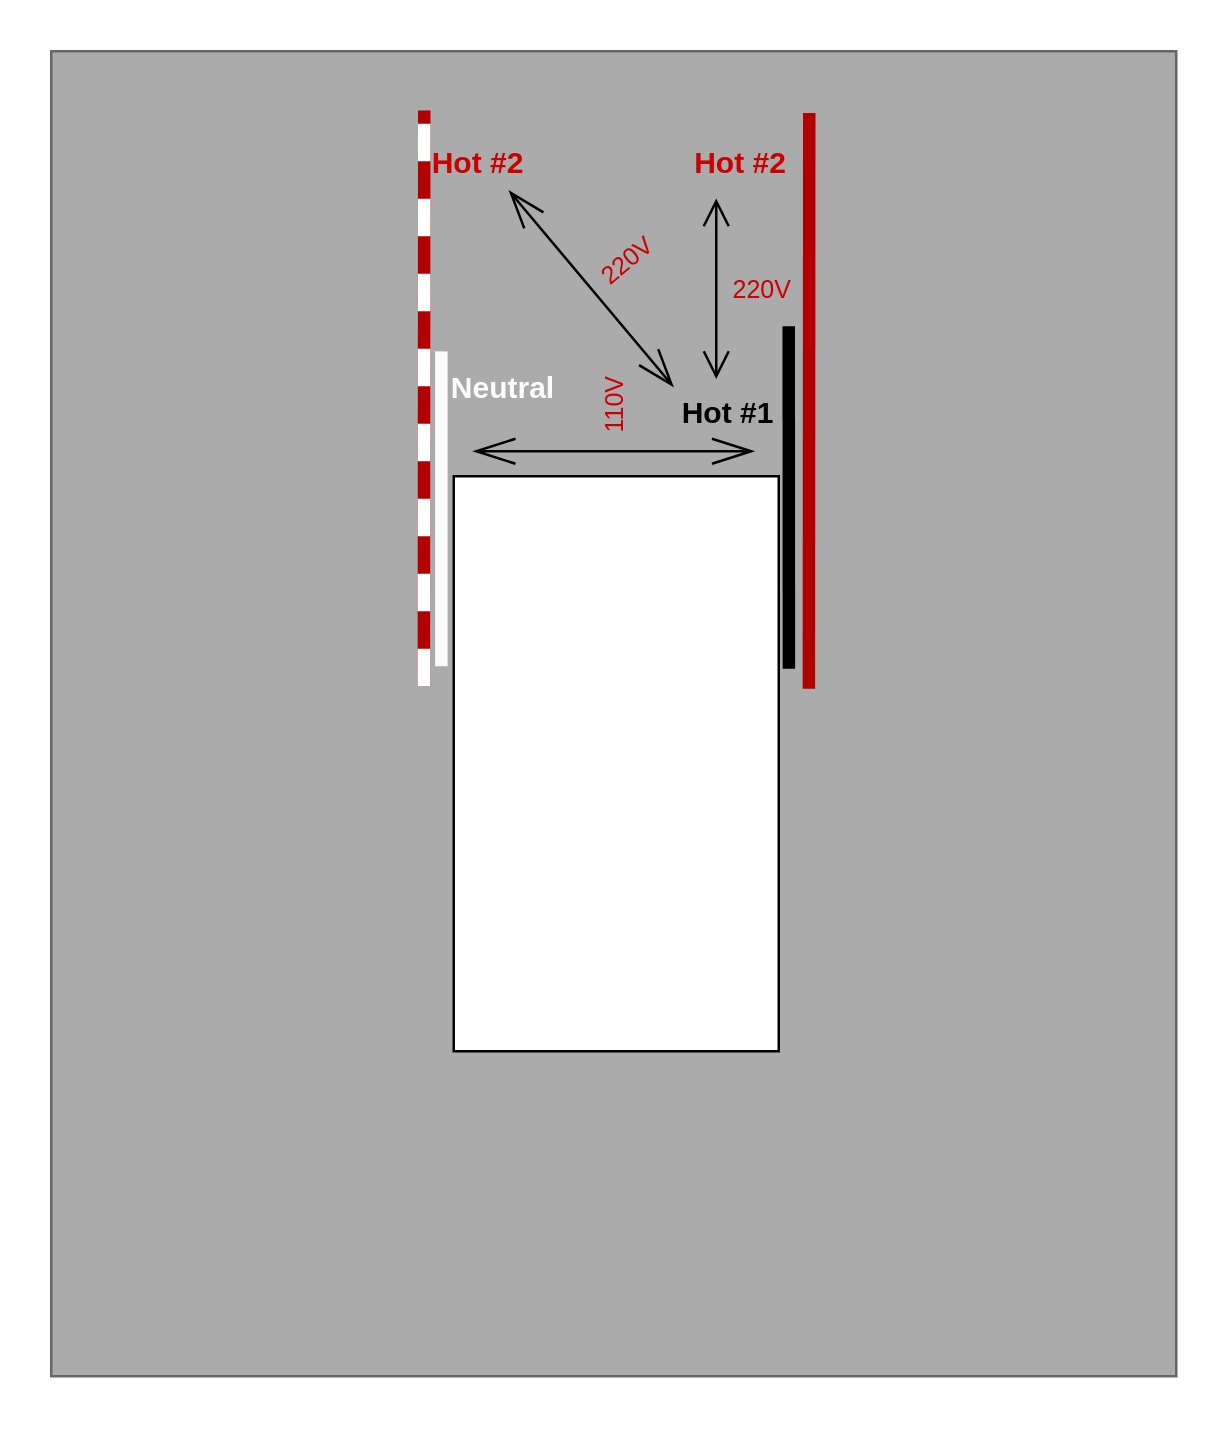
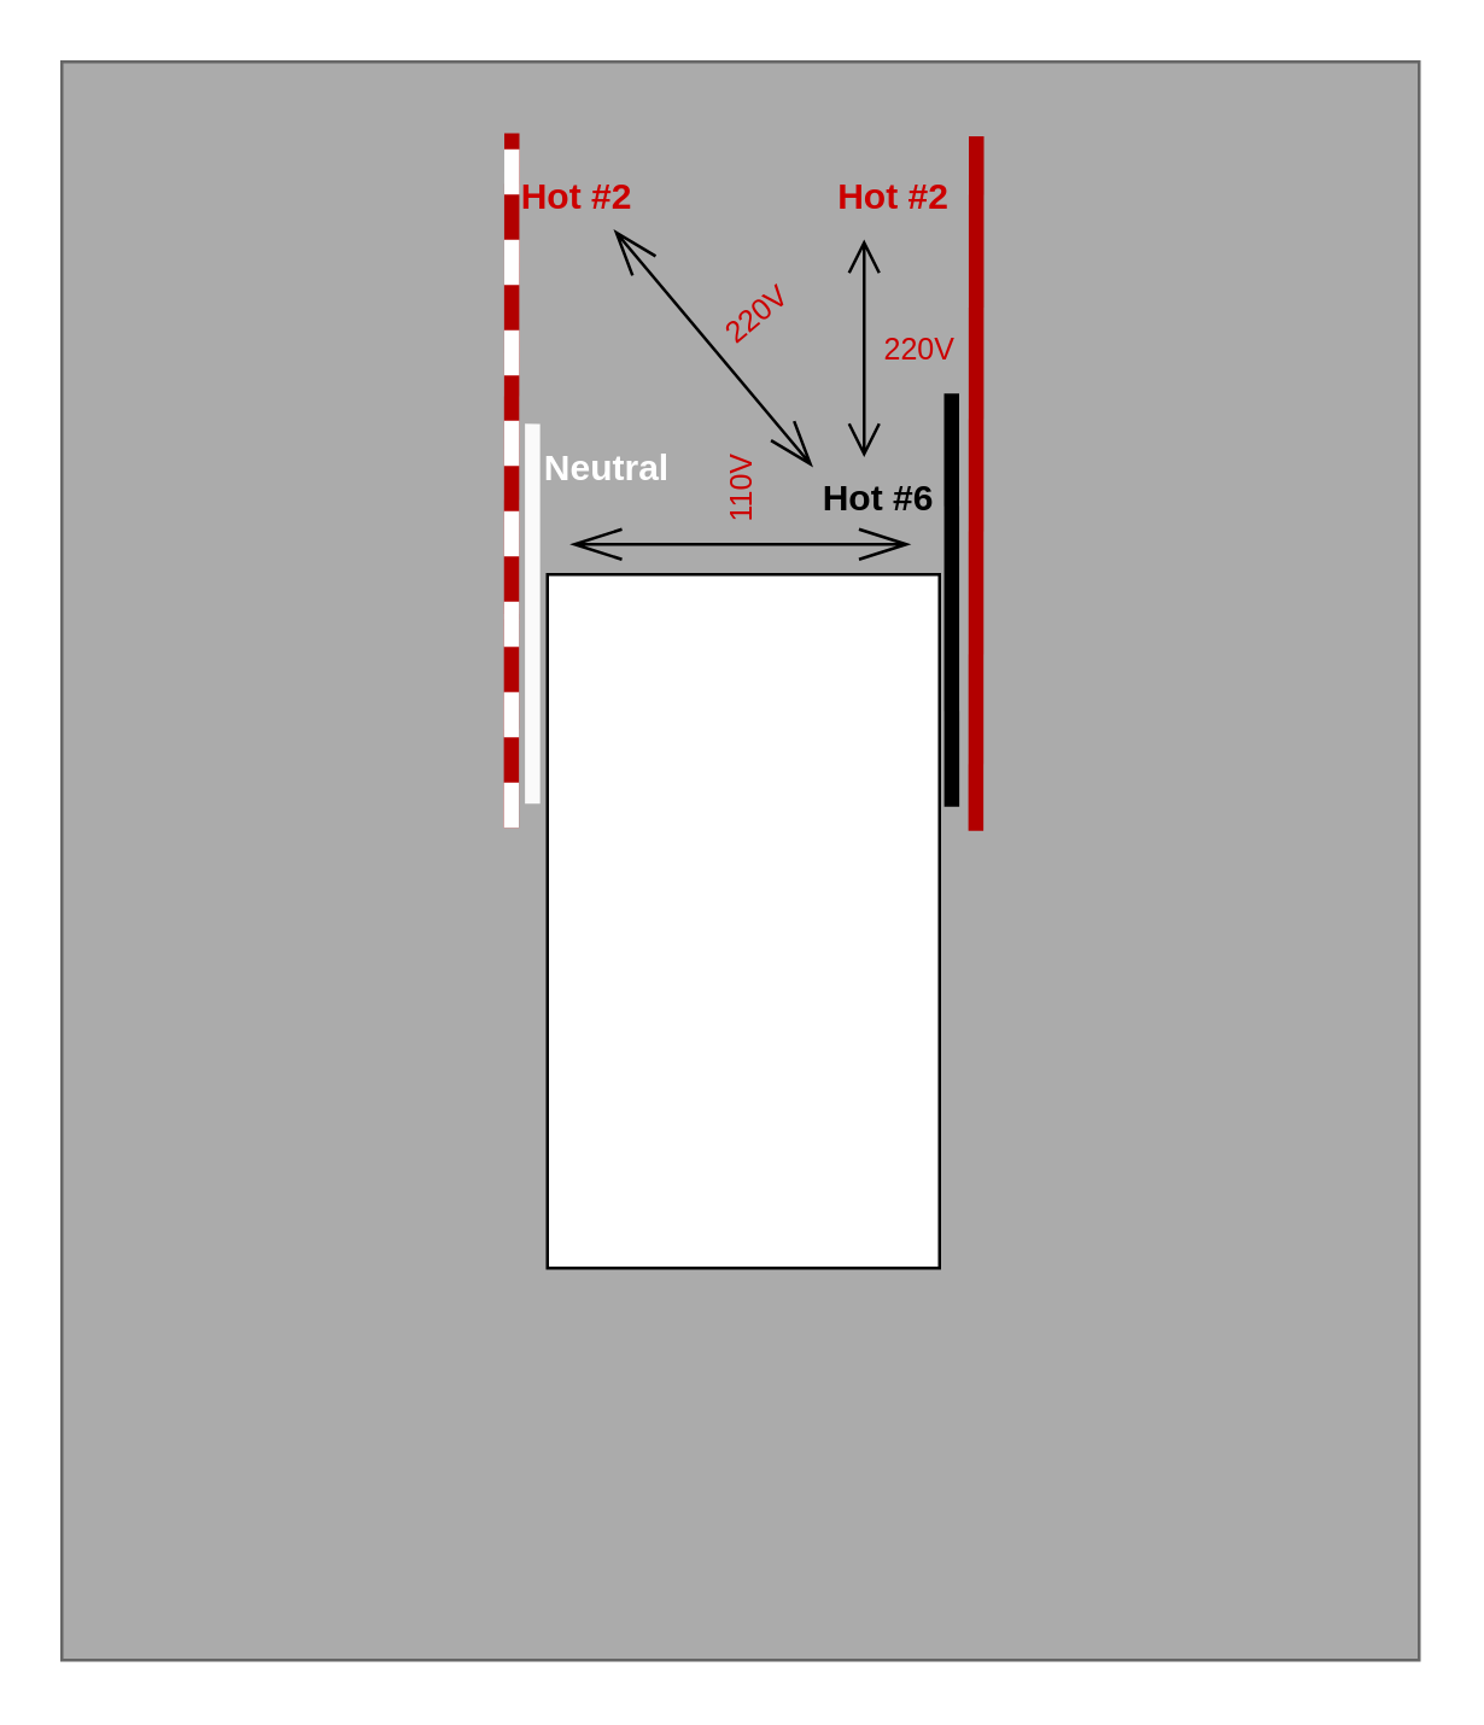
- <mxCell id="14" value="&lt;b&gt;Hot #1&lt;br&gt;&lt;/b&gt;" style="text;html=1;strokeColor=none;fillColor=none;align=center;verticalAlign=middle;whiteSpace=wrap;rounded=0;" vertex="1" parent="1"><mxGeometry x="261" y="150" width="60" height="30" as="geometry" /></mxCell>
+ <mxCell id="14" value="&lt;b&gt;Hot #6&lt;br&gt;&lt;/b&gt;" style="text;html=1;strokeColor=none;fillColor=none;align=center;verticalAlign=middle;whiteSpace=wrap;rounded=0;" vertex="1" parent="1"><mxGeometry x="261" y="150" width="60" height="30" as="geometry" /></mxCell>
